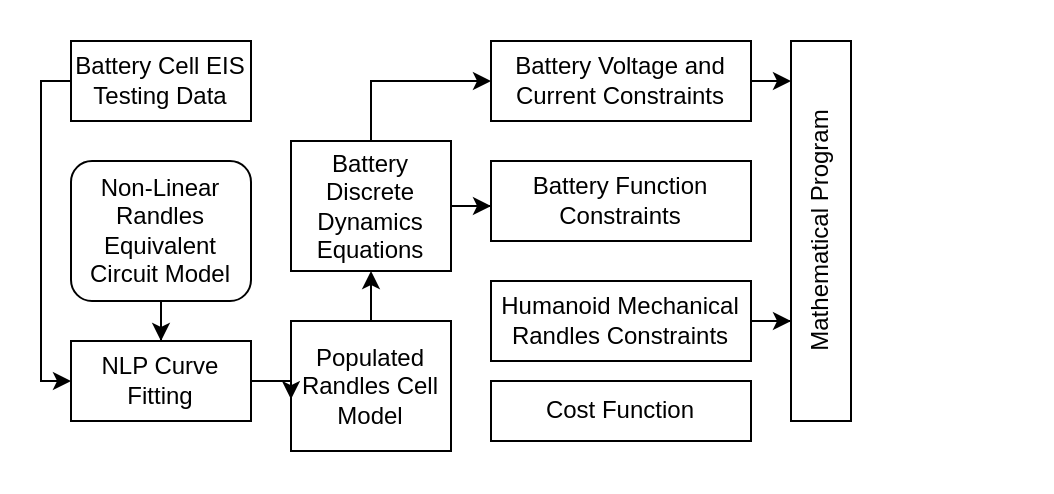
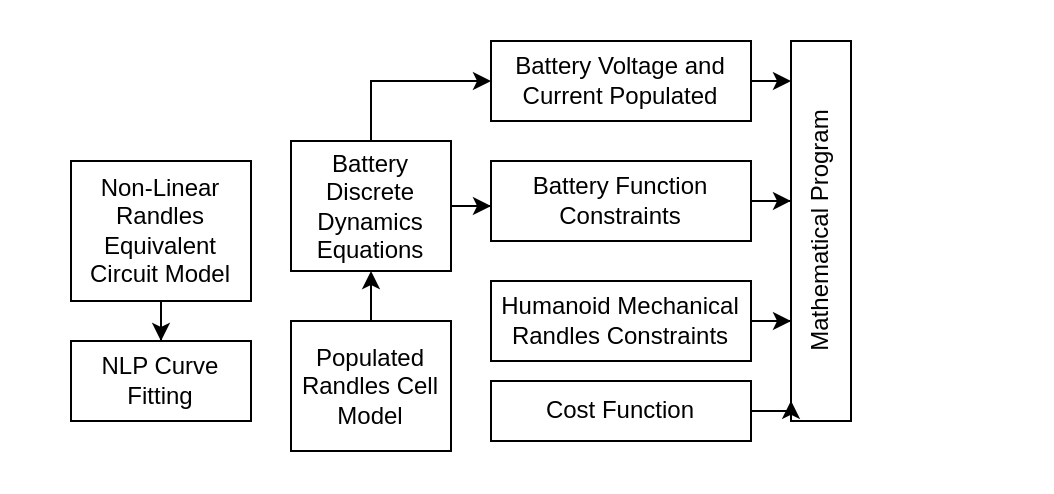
- <mxCell id="3" value="Battery Cell EIS Testing Data" style="rounded=0;whiteSpace=wrap;html=1;" vertex="1" parent="1"><mxGeometry x="35" y="20" width="90" height="40" as="geometry" /></mxCell>
- <mxCell id="15" value="Battery Voltage and Current Constraints" style="rounded=0;whiteSpace=wrap;html=1;" vertex="1" parent="1"><mxGeometry x="245" y="20" width="130" height="40" as="geometry" /></mxCell>
+ <mxCell id="15" value="Battery Voltage and Current Populated" style="rounded=0;whiteSpace=wrap;html=1;" vertex="1" parent="1"><mxGeometry x="245" y="20" width="130" height="40" as="geometry" /></mxCell>
+ <mxCell id="18" style="edgeStyle=orthogonalEdgeStyle;rounded=0;orthogonalLoop=1;jettySize=auto;html=1;entryX=0.421;entryY=1;entryDx=0;entryDy=0;entryPerimeter=0;" edge="1" parent="1" source="14" target="11"><mxGeometry relative="1" as="geometry" /></mxCell>
- <mxCell id="2" style="edgeStyle=orthogonalEdgeStyle;rounded=0;orthogonalLoop=1;jettySize=auto;html=1;entryX=0;entryY=0.5;entryDx=0;entryDy=0;exitX=0;exitY=0.5;exitDx=0;exitDy=0;" edge="1" parent="1" source="3" target="6"><mxGeometry relative="1" as="geometry"><Array as="points"><mxPoint x="20" y="40" /><mxPoint x="20" y="190" /></Array></mxGeometry></mxCell>
- <mxCell id="5" value="Non-Linear Randles Equivalent Circuit Model" style="whiteSpace=wrap;html=1;rounded=1;" vertex="1" parent="1"><mxGeometry x="35" y="80" width="90" height="70" as="geometry" /></mxCell>
+ <mxCell id="5" value="Non-Linear Randles Equivalent Circuit Model" style="rounded=0;whiteSpace=wrap;html=1;" vertex="1" parent="1"><mxGeometry x="35" y="80" width="90" height="70" as="geometry" /></mxCell>
- <mxCell id="21" style="edgeStyle=orthogonalEdgeStyle;rounded=0;orthogonalLoop=1;jettySize=auto;html=1;entryX=-0.001;entryY=0.601;entryDx=0;entryDy=0;entryPerimeter=0;" edge="1" parent="1" source="6" target="8"><mxGeometry relative="1" as="geometry" /></mxCell>
+ <mxCell id="20" style="edgeStyle=orthogonalEdgeStyle;rounded=0;orthogonalLoop=1;jettySize=auto;html=1;entryX=0.947;entryY=1;entryDx=0;entryDy=0;entryPerimeter=0;" edge="1" parent="1" source="13" target="11"><mxGeometry relative="1" as="geometry" /></mxCell>
